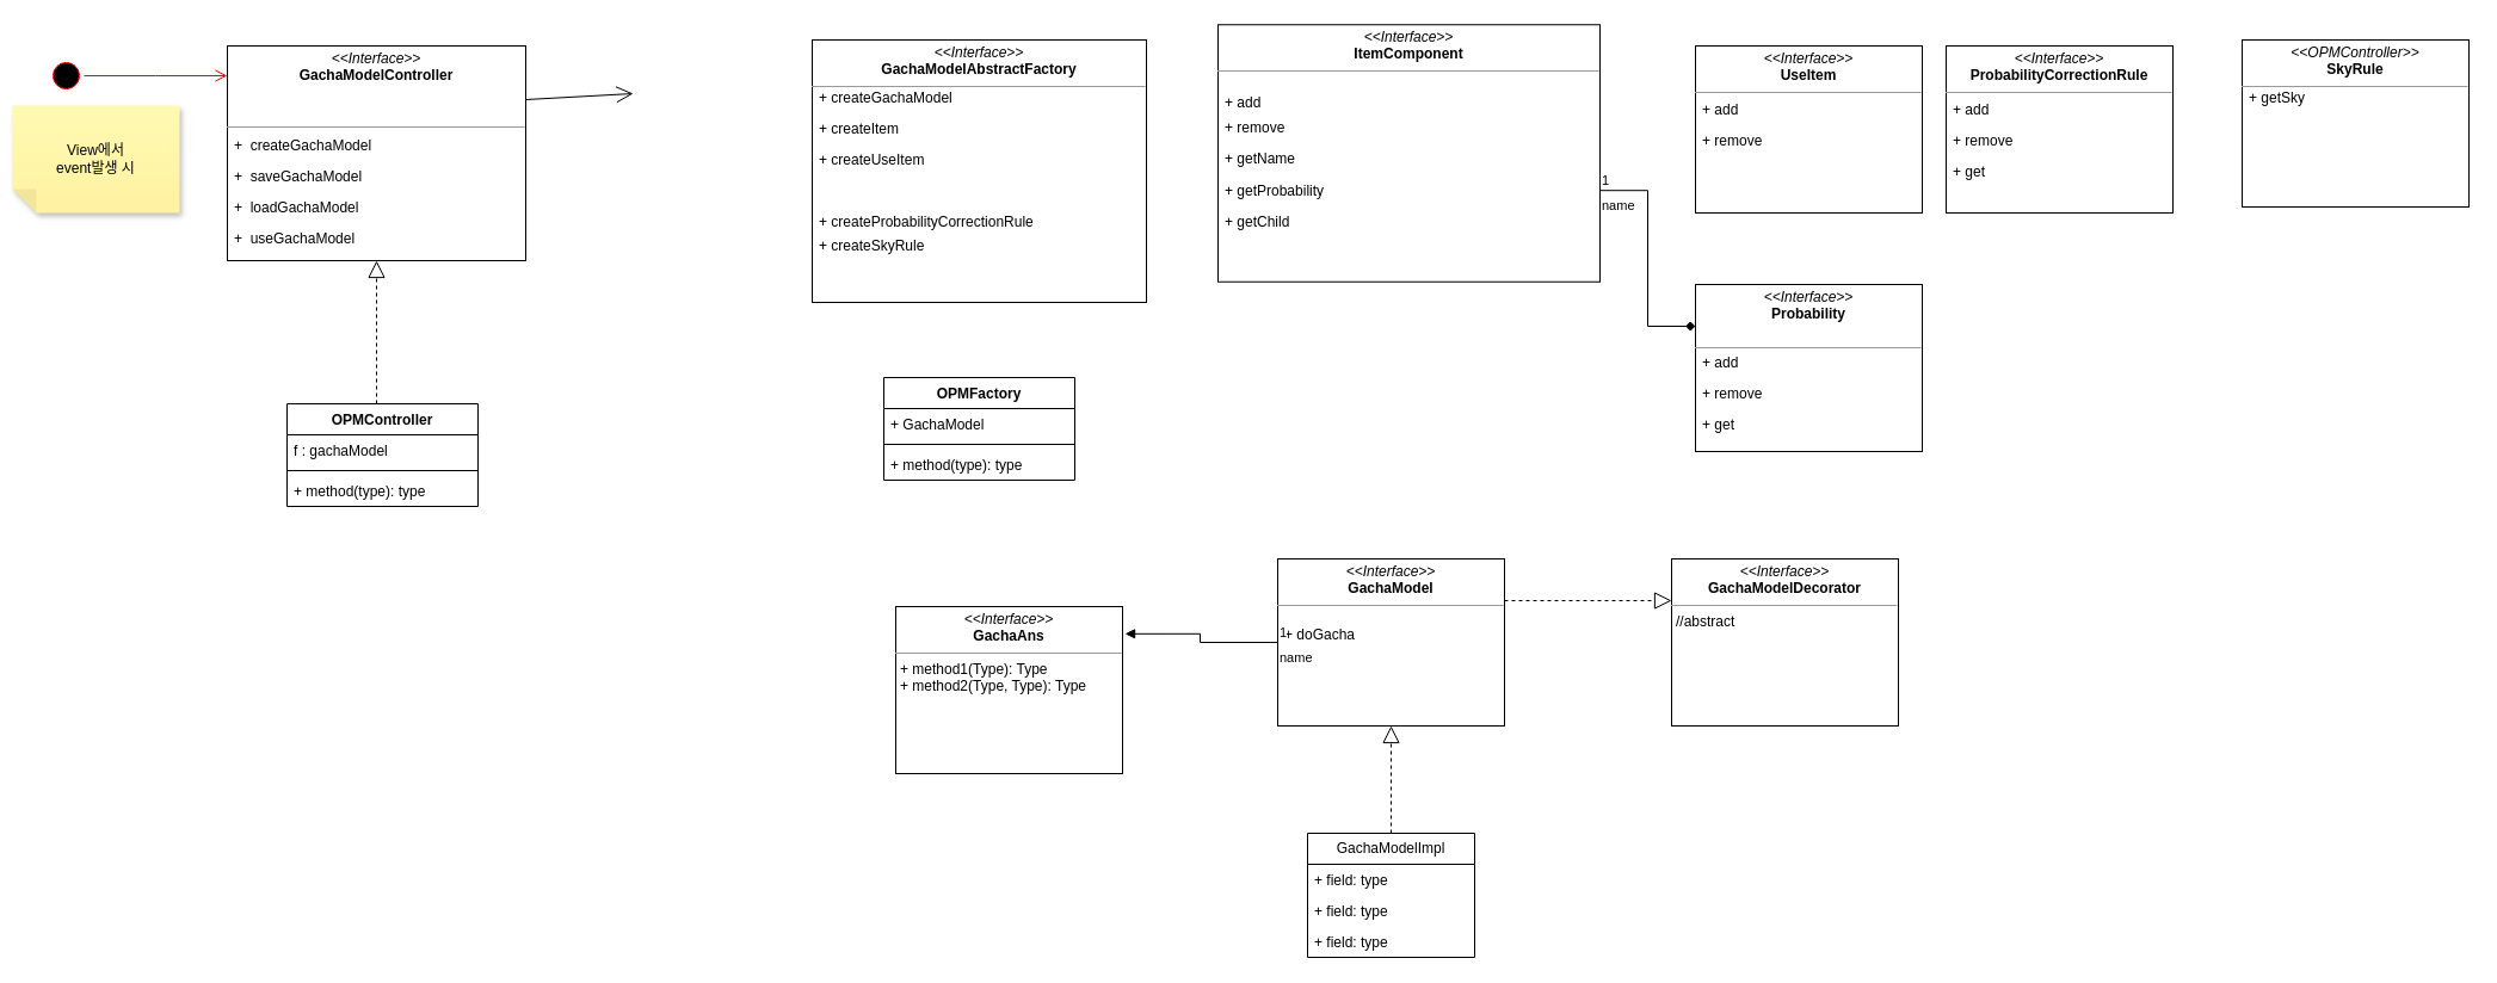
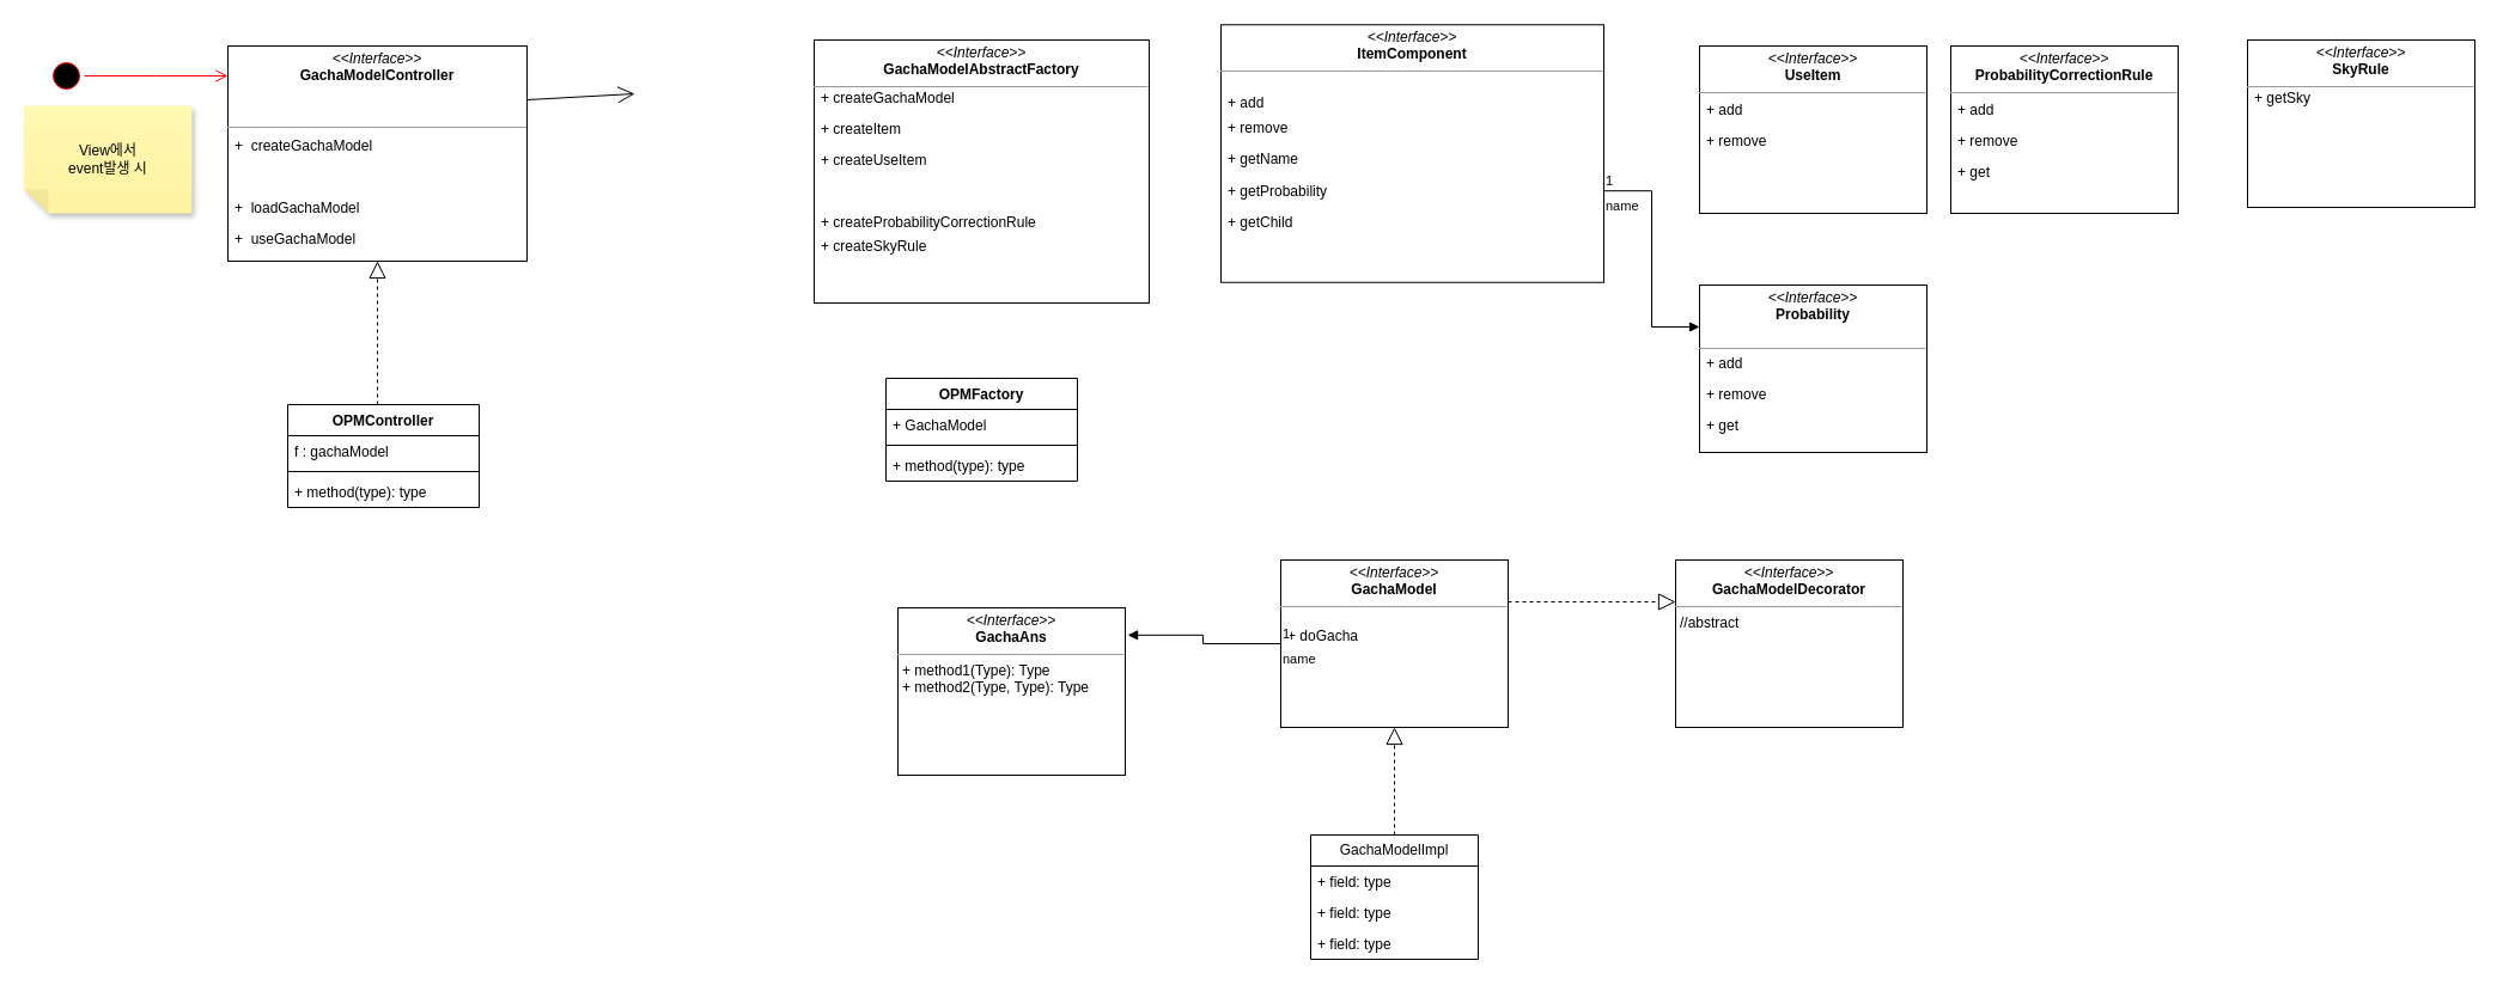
- <mxCell id="57" value="&lt;p style=&quot;margin:0px;margin-top:4px;text-align:center;&quot;&gt;&lt;i&gt;&amp;lt;&amp;lt;OPMController&amp;gt;&amp;gt;&lt;/i&gt;&lt;br&gt;&lt;b&gt;SkyRule&lt;/b&gt;&lt;/p&gt;&lt;hr size=&quot;1&quot;&gt;&lt;p style=&quot;margin:0px;margin-left:4px;&quot;&gt;&lt;br&gt;&lt;/p&gt;" style="verticalAlign=top;align=left;overflow=fill;fontSize=12;fontFamily=Helvetica;html=1;whiteSpace=wrap;" parent="1" vertex="1"><mxGeometry x="1878" y="33" width="190" height="140" as="geometry" /></mxCell>
+ <mxCell id="57" value="&lt;p style=&quot;margin:0px;margin-top:4px;text-align:center;&quot;&gt;&lt;i&gt;&amp;lt;&amp;lt;Interface&amp;gt;&amp;gt;&lt;/i&gt;&lt;br&gt;&lt;b&gt;SkyRule&lt;/b&gt;&lt;/p&gt;&lt;hr size=&quot;1&quot;&gt;&lt;p style=&quot;margin:0px;margin-left:4px;&quot;&gt;&lt;br&gt;&lt;/p&gt;" style="verticalAlign=top;align=left;overflow=fill;fontSize=12;fontFamily=Helvetica;html=1;whiteSpace=wrap;" parent="1" vertex="1"><mxGeometry x="1878" y="33" width="190" height="140" as="geometry" /></mxCell>
- <mxCell id="4" value="View에서&lt;br&gt;event발생 시" style="shape=note;whiteSpace=wrap;html=1;backgroundOutline=1;fontColor=#000000;darkOpacity=0.05;fillColor=#FFF9B2;strokeColor=none;fillStyle=solid;direction=west;gradientDirection=north;gradientColor=#FFF2A1;shadow=1;size=20;pointerEvents=1;" parent="1" vertex="1"><mxGeometry x="10" y="88" width="140" height="90" as="geometry" /></mxCell>
+ <mxCell id="4" value="View에서&lt;br&gt;event발생 시" style="shape=note;whiteSpace=wrap;html=1;backgroundOutline=1;fontColor=#000000;darkOpacity=0.05;fillColor=#FFF9B2;strokeColor=none;fillStyle=solid;direction=west;gradientDirection=north;gradientColor=#FFF2A1;shadow=1;size=20;pointerEvents=1;" parent="1" vertex="1"><mxGeometry x="20" y="88" width="140" height="90" as="geometry" /></mxCell>
- <mxCell id="17" value="+&amp;nbsp; saveGachaModel" style="text;strokeColor=none;fillColor=none;align=left;verticalAlign=top;spacingLeft=4;spacingRight=4;overflow=hidden;rotatable=0;points=[[0,0.5],[1,0.5]];portConstraint=eastwest;whiteSpace=wrap;html=1;" parent="13" vertex="1"><mxGeometry y="96" width="250" height="26" as="geometry" /></mxCell>
- <mxCell id="28" value="name" style="endArrow=diamond;endFill=1;html=1;edgeStyle=orthogonalEdgeStyle;align=left;verticalAlign=top;rounded=0;entryX=0;entryY=0.25;entryDx=0;entryDy=0;" parent="1" source="11" target="27" edge="1"><mxGeometry x="-1" relative="1" as="geometry"><mxPoint x="1130" y="228" as="sourcePoint" /><mxPoint x="1290" y="228" as="targetPoint" /></mxGeometry></mxCell>
+ <mxCell id="28" value="name" style="endArrow=block;endFill=1;html=1;edgeStyle=orthogonalEdgeStyle;align=left;verticalAlign=top;rounded=0;entryX=0;entryY=0.25;entryDx=0;entryDy=0;" parent="1" source="11" target="27" edge="1"><mxGeometry x="-1" relative="1" as="geometry"><mxPoint x="1130" y="228" as="sourcePoint" /><mxPoint x="1290" y="228" as="targetPoint" /></mxGeometry></mxCell>
